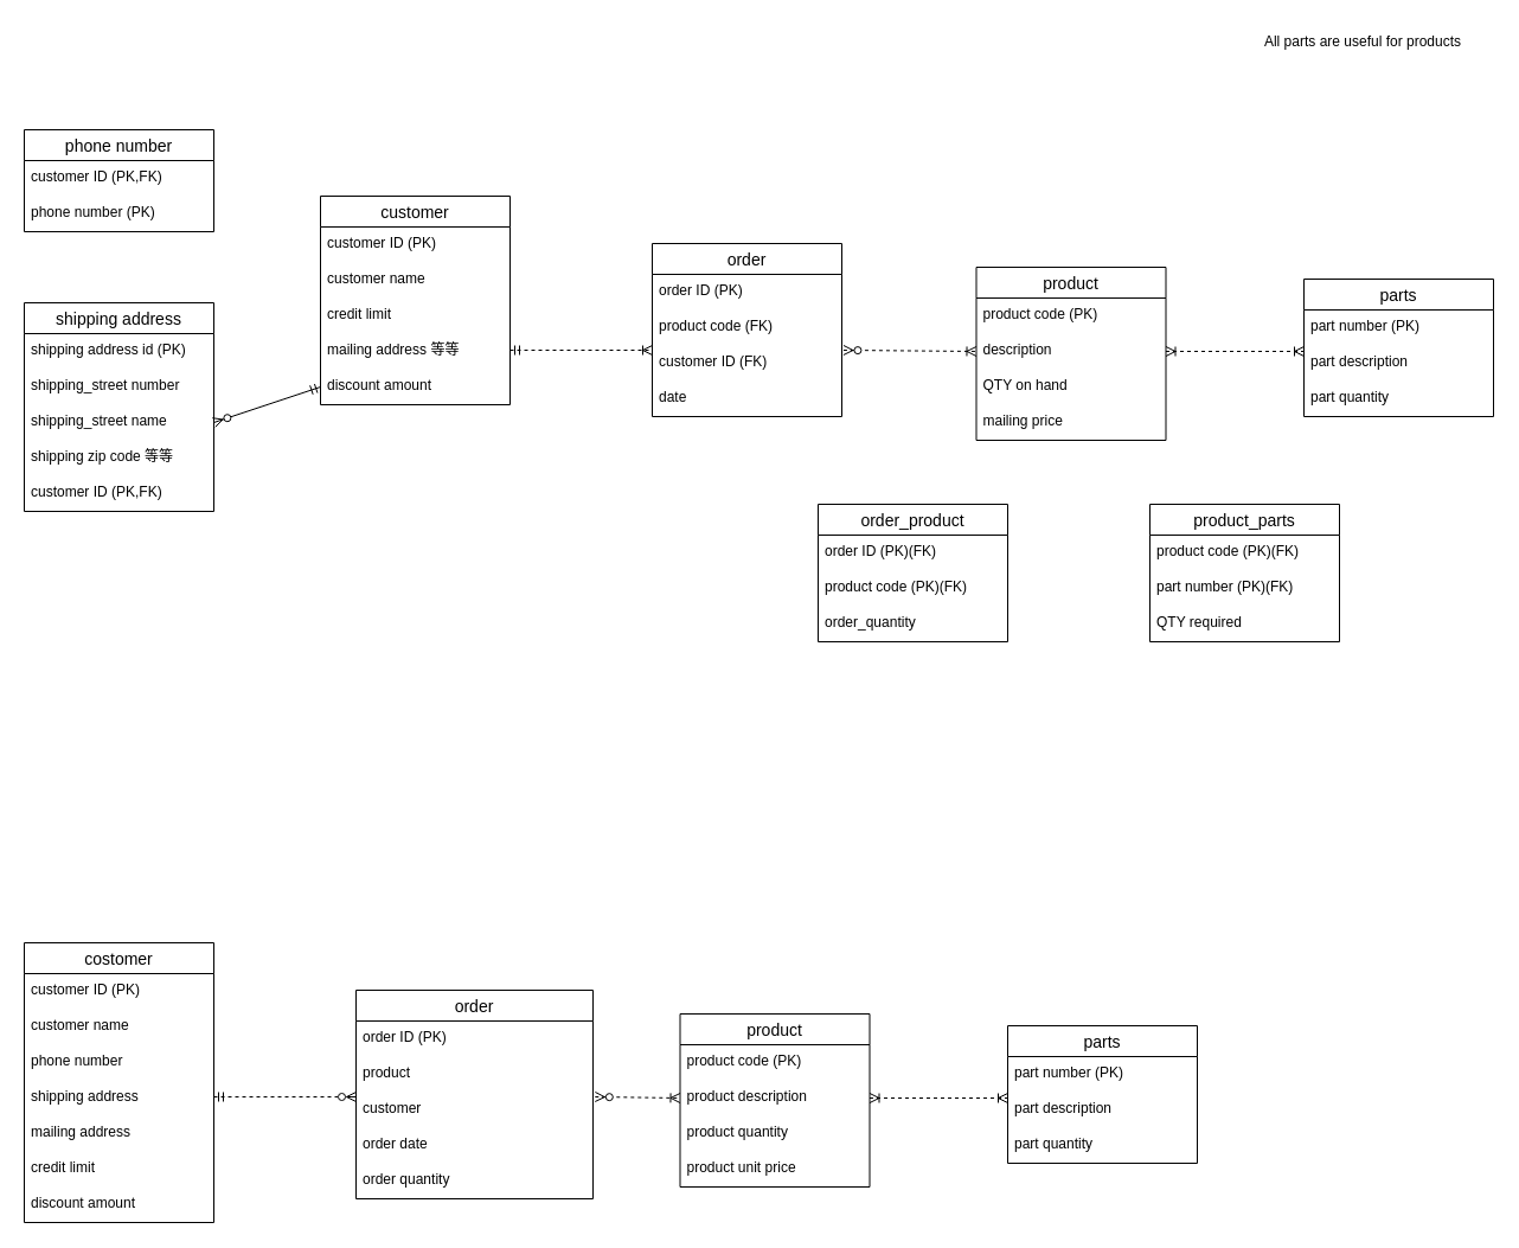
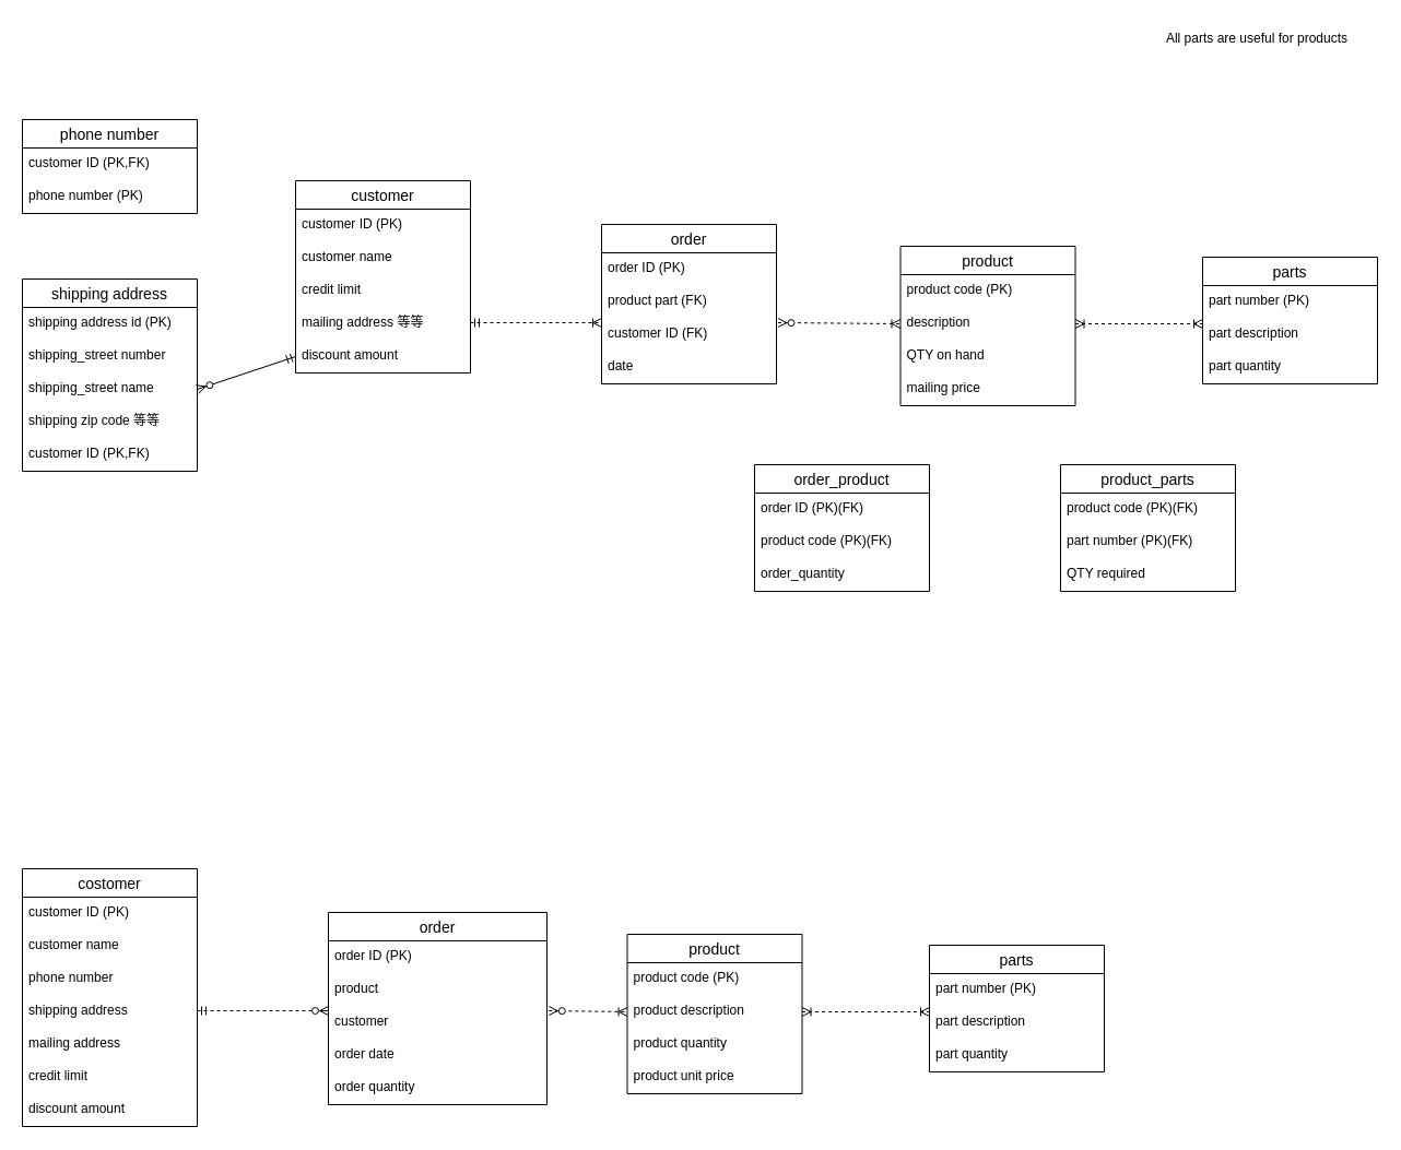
- <mxCell id="14" value="product code (FK)" style="text;strokeColor=none;fillColor=none;spacingLeft=4;spacingRight=4;overflow=hidden;rotatable=0;points=[[0,0.5],[1,0.5]];portConstraint=eastwest;fontSize=12;" parent="12" vertex="1"><mxGeometry y="56" width="160" height="30" as="geometry" /></mxCell>
+ <mxCell id="14" value="product part (FK)" style="text;strokeColor=none;fillColor=none;spacingLeft=4;spacingRight=4;overflow=hidden;rotatable=0;points=[[0,0.5],[1,0.5]];portConstraint=eastwest;fontSize=12;" parent="12" vertex="1"><mxGeometry y="56" width="160" height="30" as="geometry" /></mxCell>
